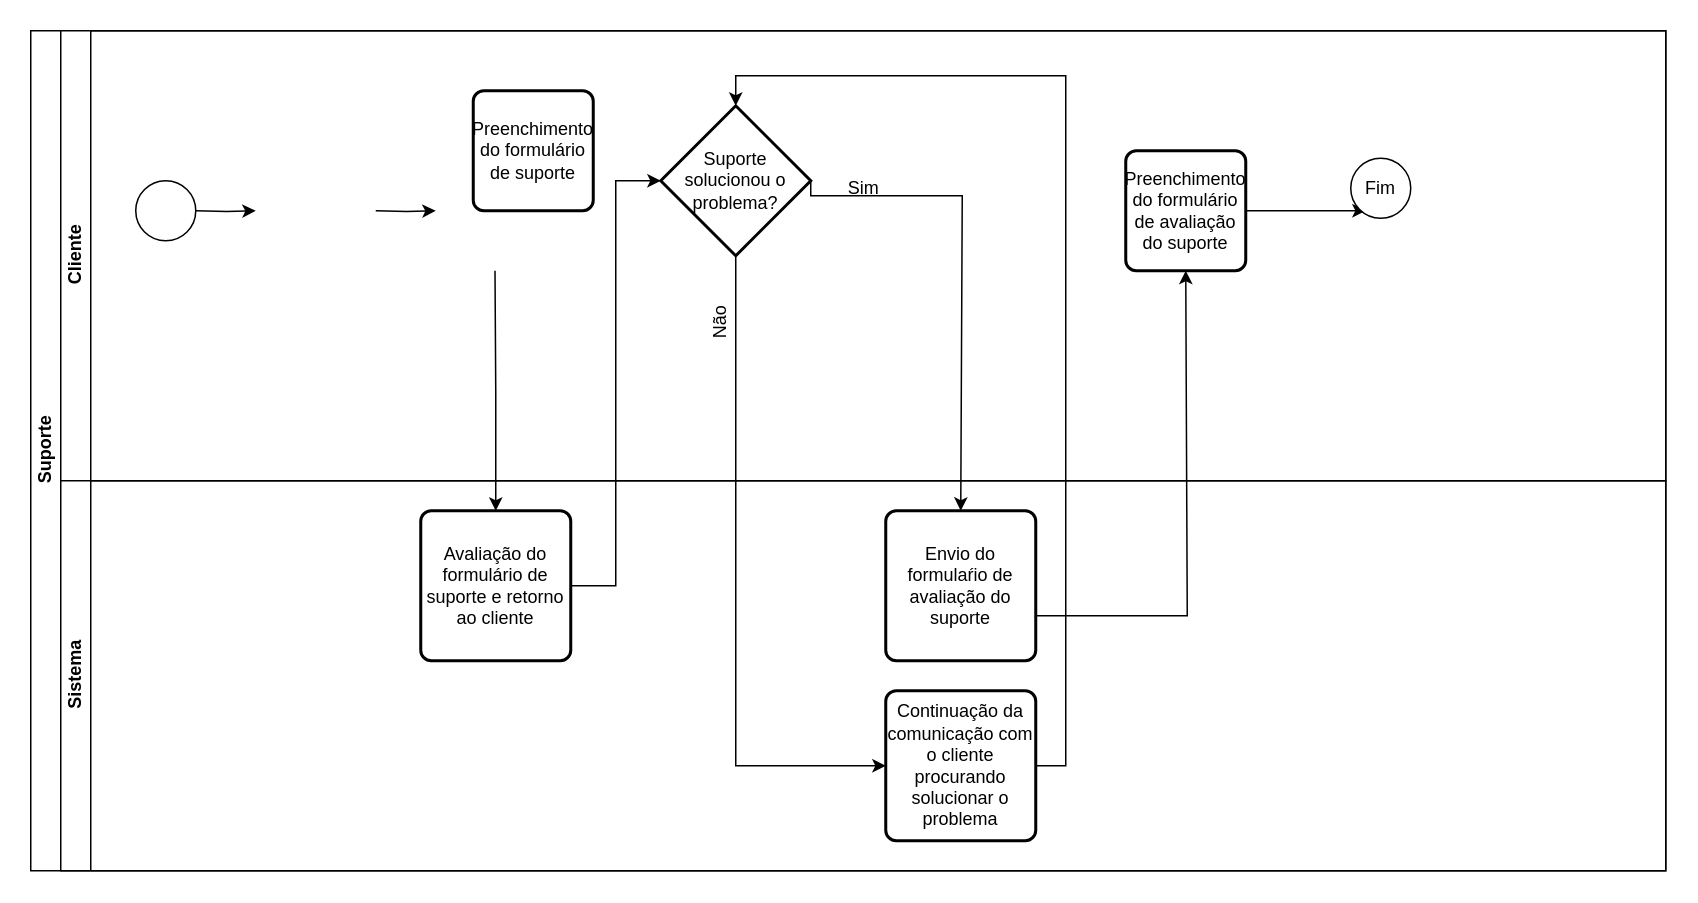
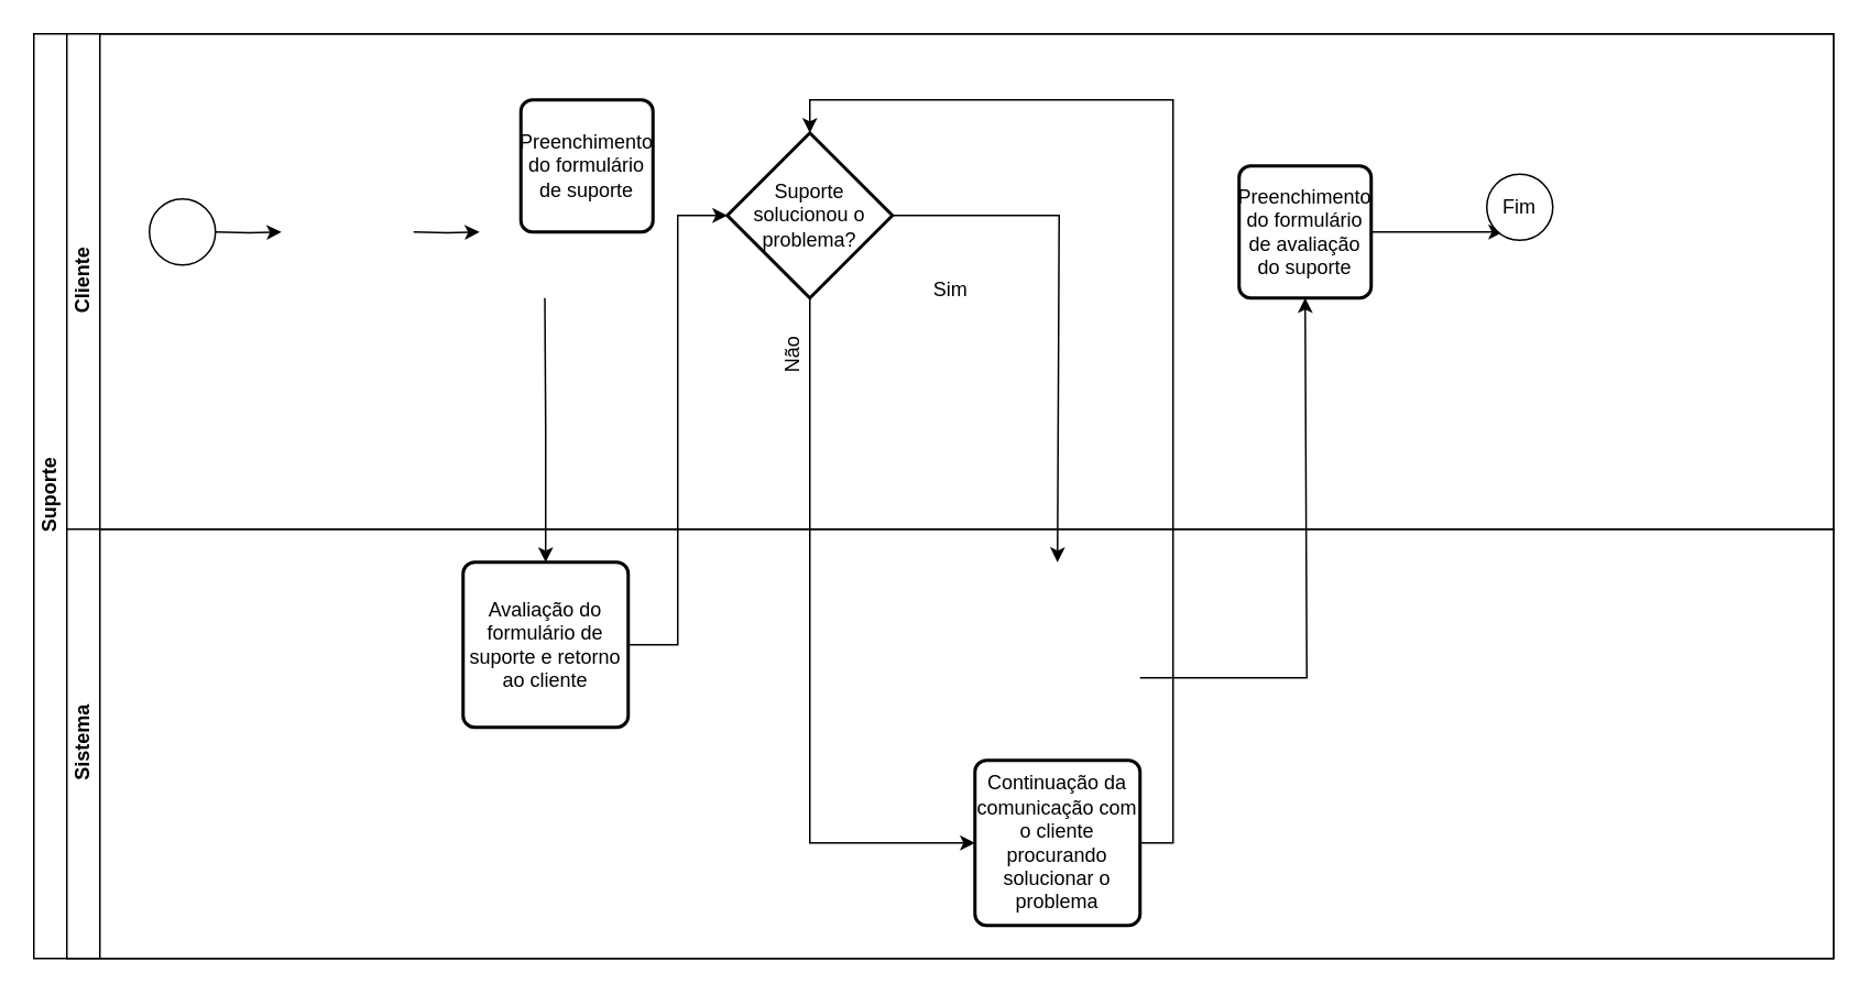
- <mxCell id="10" value="Suporte solucionou o problema?" style="strokeWidth=2;html=1;shape=mxgraph.flowchart.decision;whiteSpace=wrap;" vertex="1" parent="3"><mxGeometry x="400" y="50" width="100" height="100" as="geometry" /></mxCell>
+ <mxCell id="10" value="Suporte solucionou o problema?" style="strokeWidth=2;html=1;shape=mxgraph.flowchart.decision;whiteSpace=wrap;" vertex="1" parent="3"><mxGeometry x="400" y="60" width="100" height="100" as="geometry" /></mxCell>
- <mxCell id="15" value="Sim" style="text;html=1;align=center;verticalAlign=middle;resizable=0;points=[];autosize=1;strokeColor=none;fillColor=none;" vertex="1" parent="3"><mxGeometry x="515" y="90" width="40" height="30" as="geometry" /></mxCell>
+ <mxCell id="15" value="Sim" style="text;html=1;align=center;verticalAlign=middle;resizable=0;points=[];autosize=1;strokeColor=none;fillColor=none;" vertex="1" parent="3"><mxGeometry x="515" y="140" width="40" height="30" as="geometry" /></mxCell>
- <mxCell id="19" value="Envio do formulaŕio de avaliação do suporte" style="rounded=1;whiteSpace=wrap;html=1;absoluteArcSize=1;arcSize=14;strokeWidth=2;" vertex="1" parent="17"><mxGeometry x="550" y="20" width="100" height="100" as="geometry" /></mxCell>
